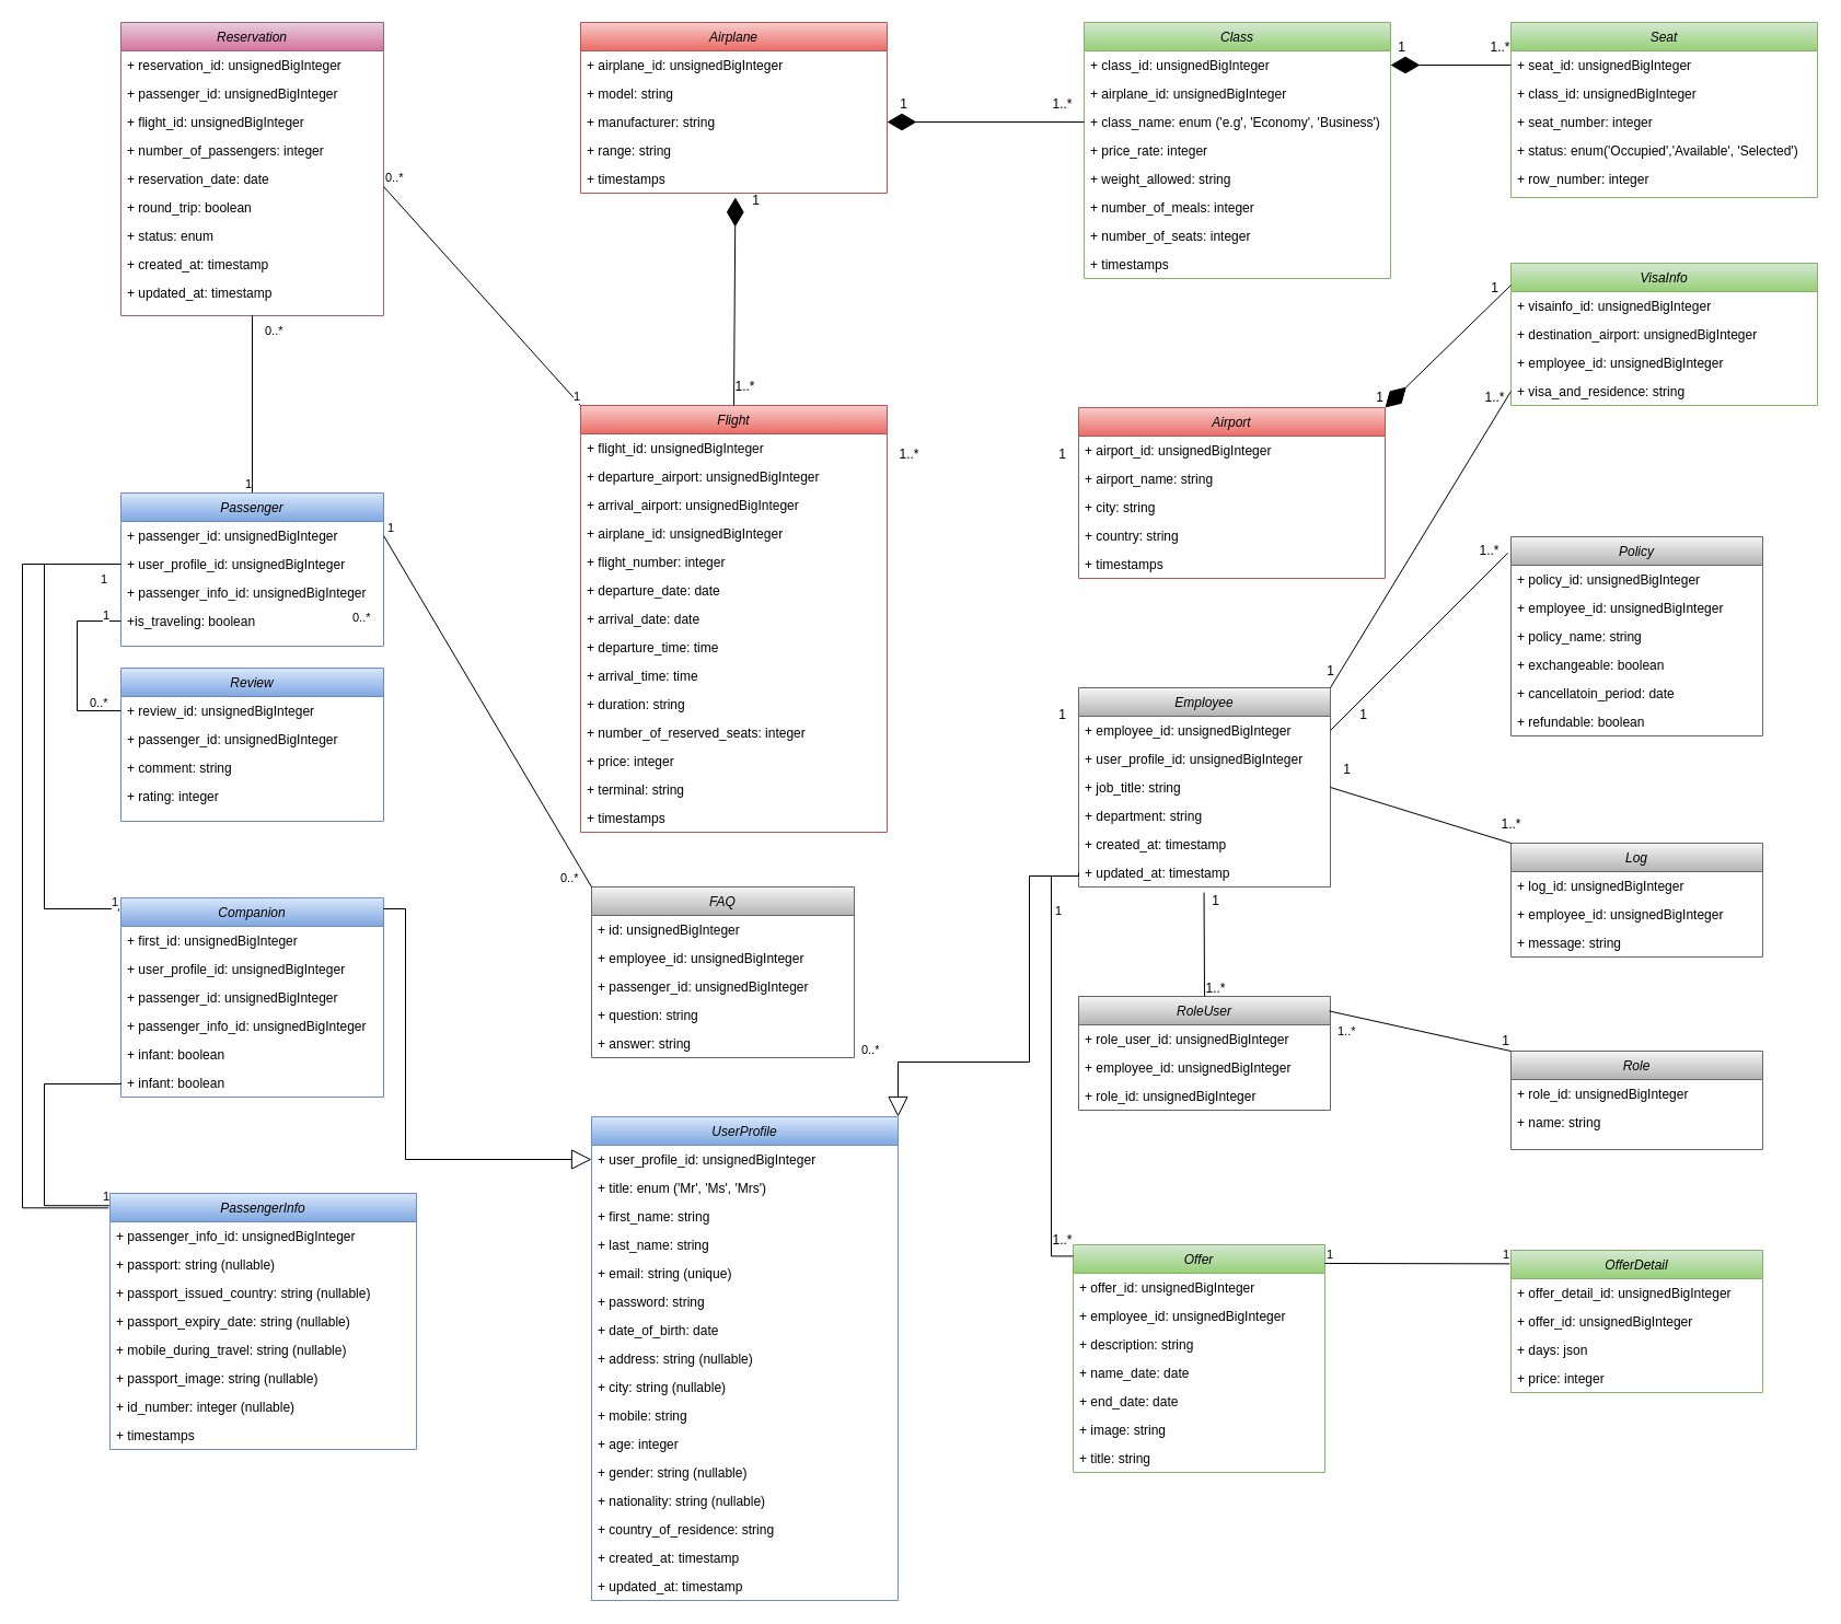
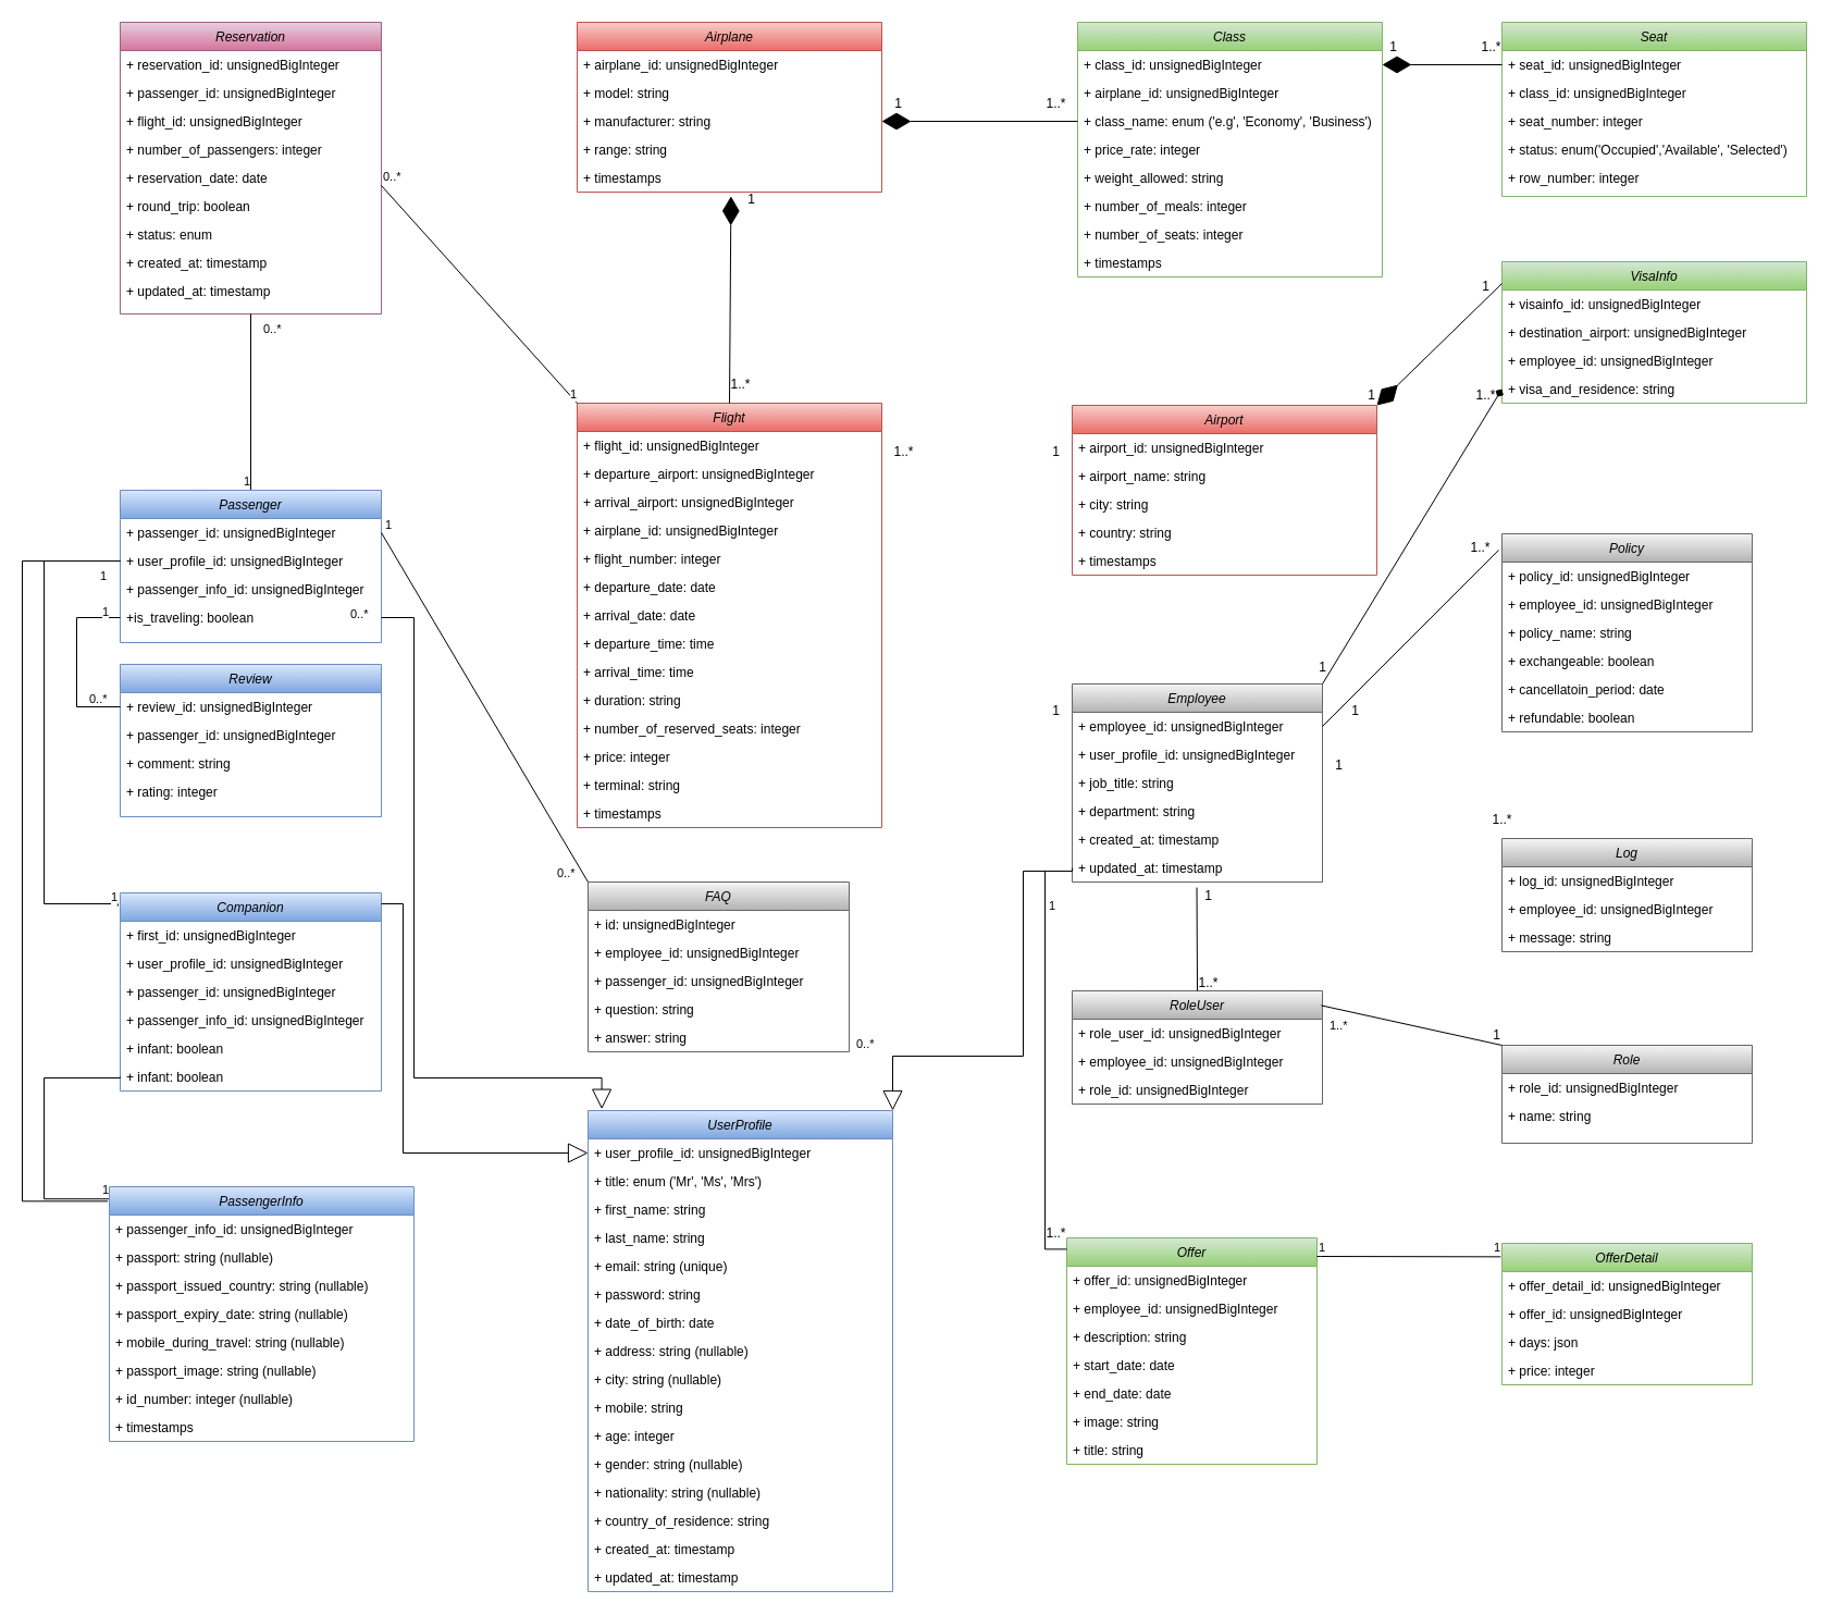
- <mxCell id="201" value="" style="endArrow=none;html=1;rounded=0;entryX=0;entryY=0.5;entryDx=0;entryDy=0;exitX=1;exitY=0;exitDx=0;exitDy=0;" edge="1" parent="1" source="110" target="158"><mxGeometry relative="1" as="geometry"><mxPoint x="1225" y="677" as="sourcePoint" /><mxPoint x="1387" y="515" as="targetPoint" /></mxGeometry></mxCell>
+ <mxCell id="201" value="" style="endArrow=diamond;html=1;rounded=0;entryX=0;entryY=0.5;entryDx=0;entryDy=0;exitX=1;exitY=0;exitDx=0;exitDy=0;" edge="1" parent="1" source="110" target="158"><mxGeometry relative="1" as="geometry"><mxPoint x="1225" y="677" as="sourcePoint" /><mxPoint x="1387" y="515" as="targetPoint" /></mxGeometry></mxCell>
- <mxCell id="185" value="" style="endArrow=none;html=1;rounded=0;entryX=0;entryY=0;entryDx=0;entryDy=0;exitX=1;exitY=0.5;exitDx=0;exitDy=0;" edge="1" parent="1" source="113" target="144"><mxGeometry relative="1" as="geometry"><mxPoint x="1290" y="700" as="sourcePoint" /><mxPoint x="1290" y="795" as="targetPoint" /></mxGeometry></mxCell>
+ <mxCell id="167" value="" style="endArrow=block;endSize=16;endFill=0;html=1;rounded=0;exitX=1;exitY=0.5;exitDx=0;exitDy=0;entryX=0.045;entryY=-0.003;entryDx=0;entryDy=0;entryPerimeter=0;edgeStyle=orthogonalEdgeStyle;" edge="1" parent="1" source="82" target="27"><mxGeometry width="160" relative="1" as="geometry"><mxPoint x="370" y="1040" as="sourcePoint" /><mxPoint x="430" y="600" as="targetPoint" /><Array as="points"><mxPoint x="380" y="567" /><mxPoint x="380" y="990" /><mxPoint x="553" y="990" /></Array></mxGeometry></mxCell>
- <mxCell id="128" value="+ name_date: date" style="text;align=left;verticalAlign=top;spacingLeft=4;spacingRight=4;overflow=hidden;rotatable=0;points=[[0,0.5],[1,0.5]];portConstraint=eastwest;rounded=0;shadow=0;html=0;" vertex="1" parent="124"><mxGeometry y="104" width="230" height="26" as="geometry" /></mxCell>
+ <mxCell id="128" value="+ start_date: date" style="text;align=left;verticalAlign=top;spacingLeft=4;spacingRight=4;overflow=hidden;rotatable=0;points=[[0,0.5],[1,0.5]];portConstraint=eastwest;rounded=0;shadow=0;html=0;" vertex="1" parent="124"><mxGeometry y="104" width="230" height="26" as="geometry" /></mxCell>
